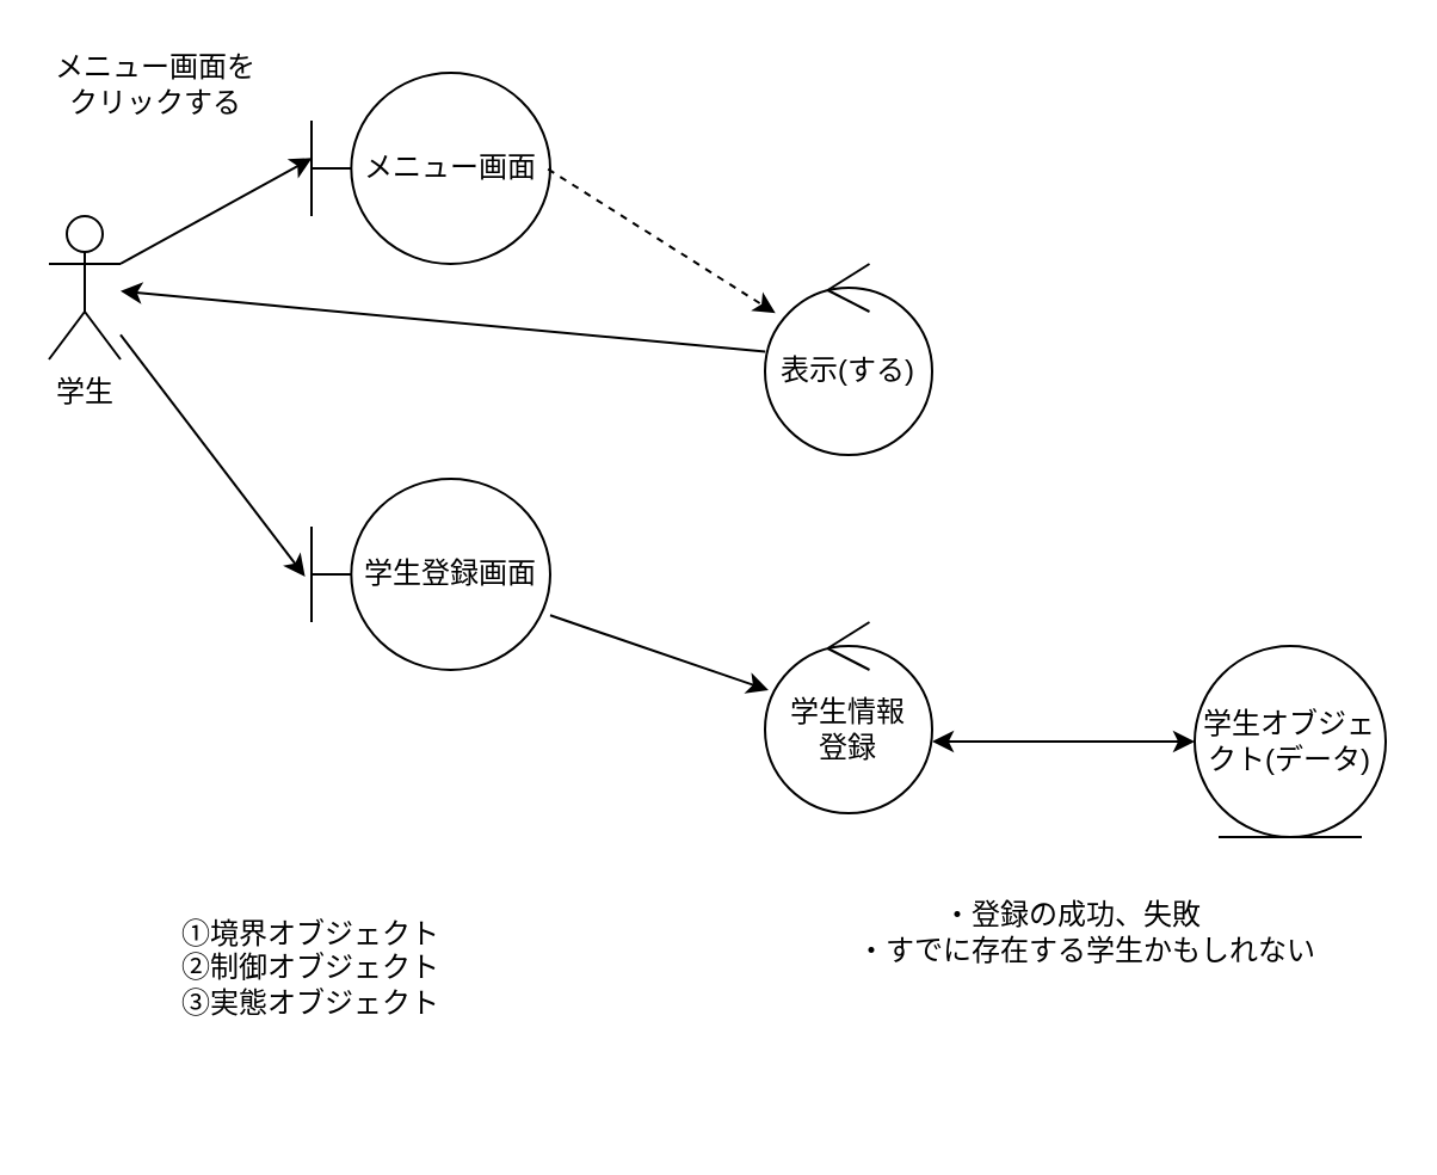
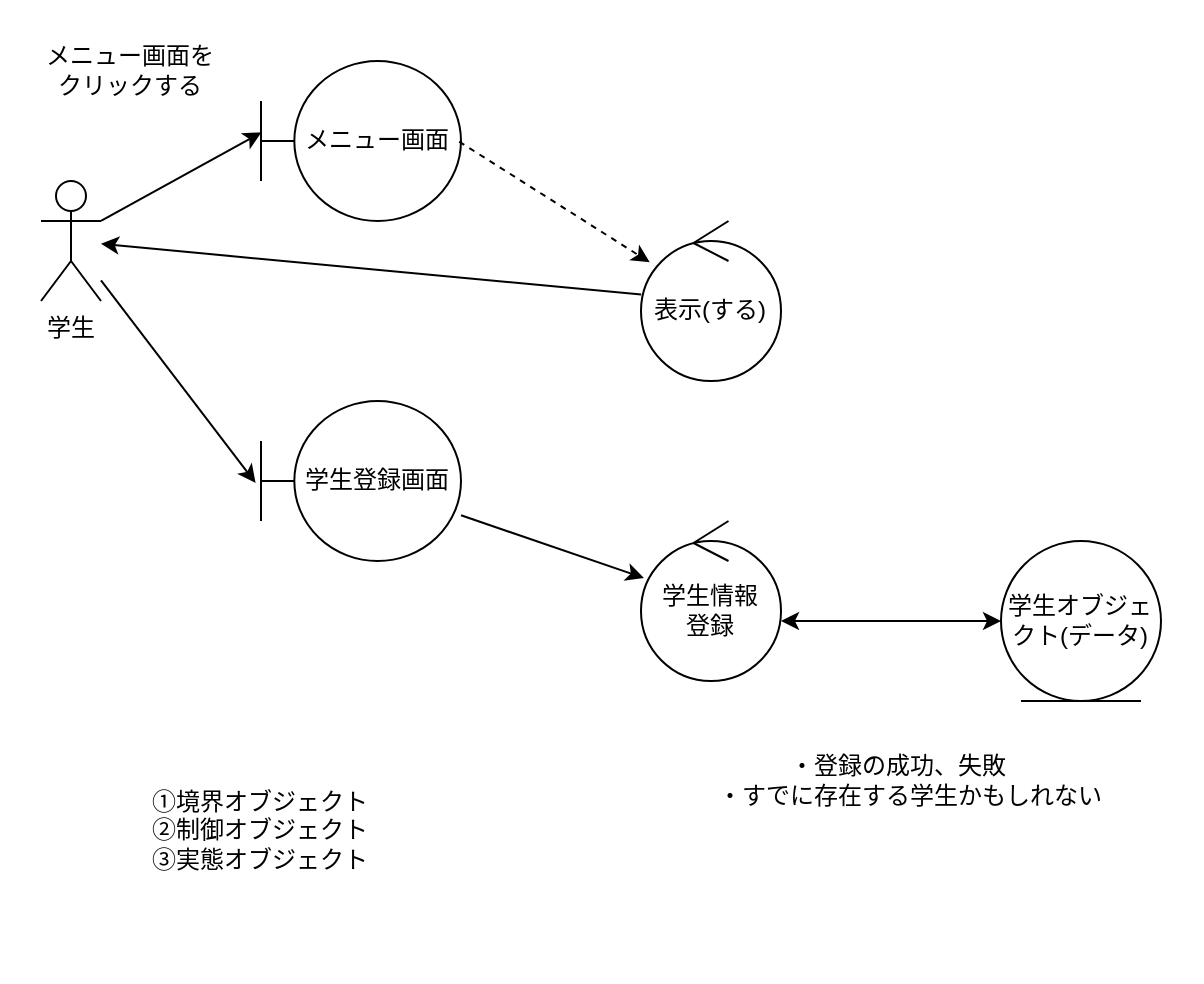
- <mxCell id="16" value="①境界オブジェクト&lt;div&gt;➁制御オブジェクト&lt;/div&gt;&lt;div&gt;③実態オブジェクト&lt;/div&gt;" style="text;html=1;align=center;verticalAlign=middle;whiteSpace=wrap;rounded=0;" vertex="1" parent="1"><mxGeometry x="20" y="350" width="220" height="110" as="geometry" /></mxCell>
+ <mxCell id="16" value="①境界オブジェクト&lt;div&gt;➁制御オブジェクト&lt;/div&gt;&lt;div&gt;③実態オブジェクト&lt;/div&gt;" style="text;html=1;align=center;verticalAlign=middle;whiteSpace=wrap;rounded=0;" vertex="1" parent="1"><mxGeometry x="20" y="360" width="220" height="110" as="geometry" /></mxCell>
